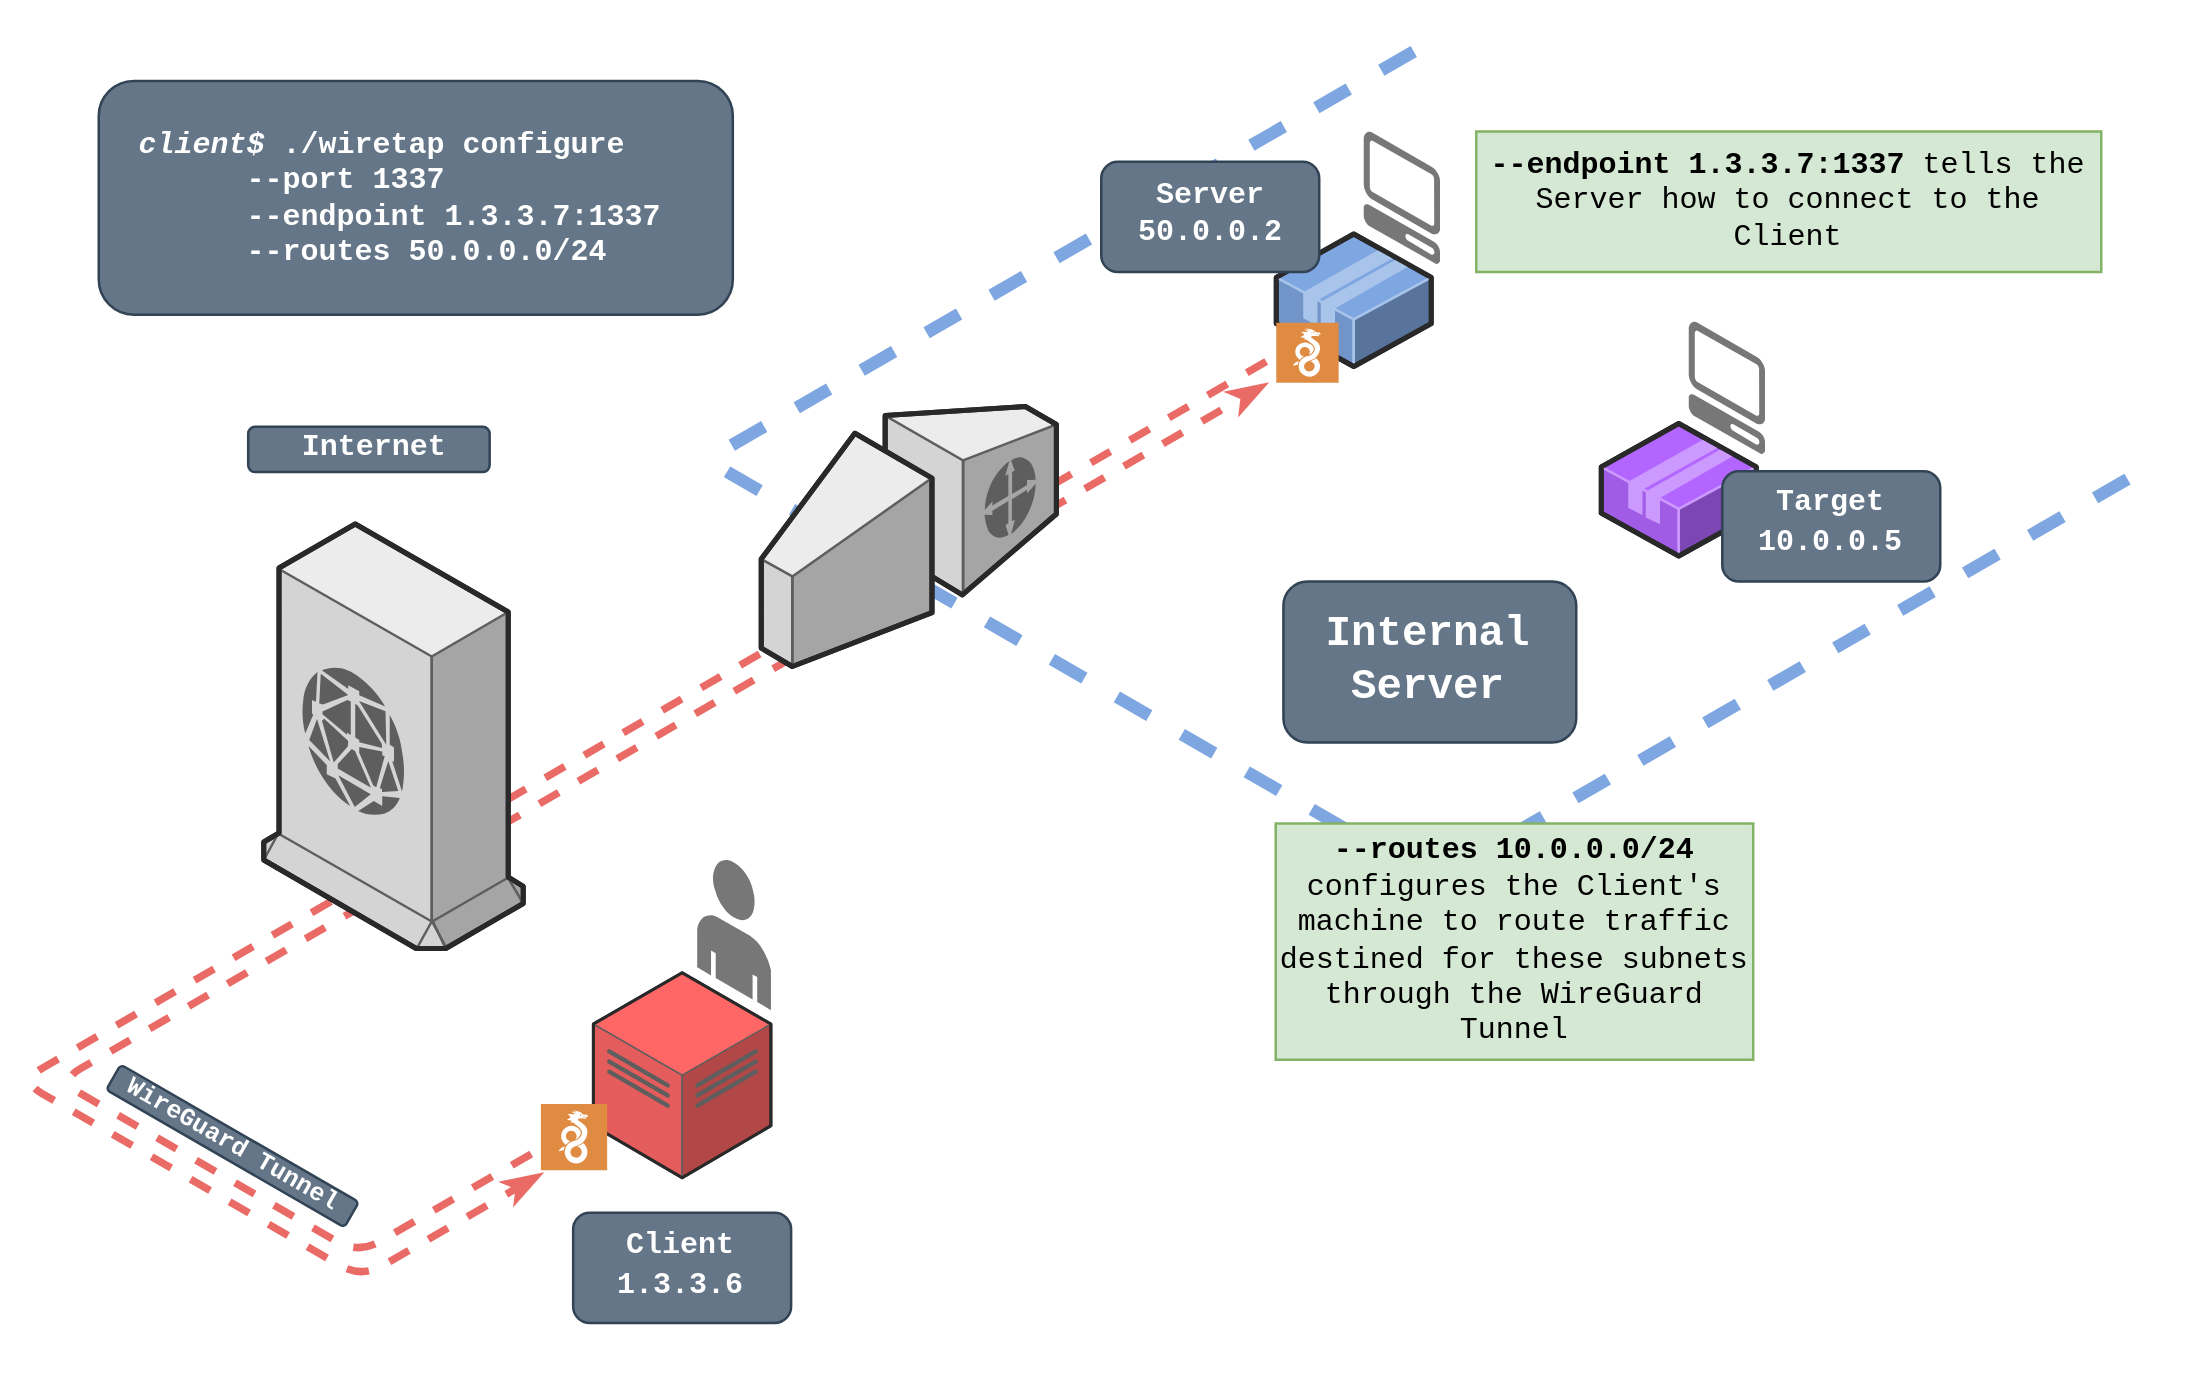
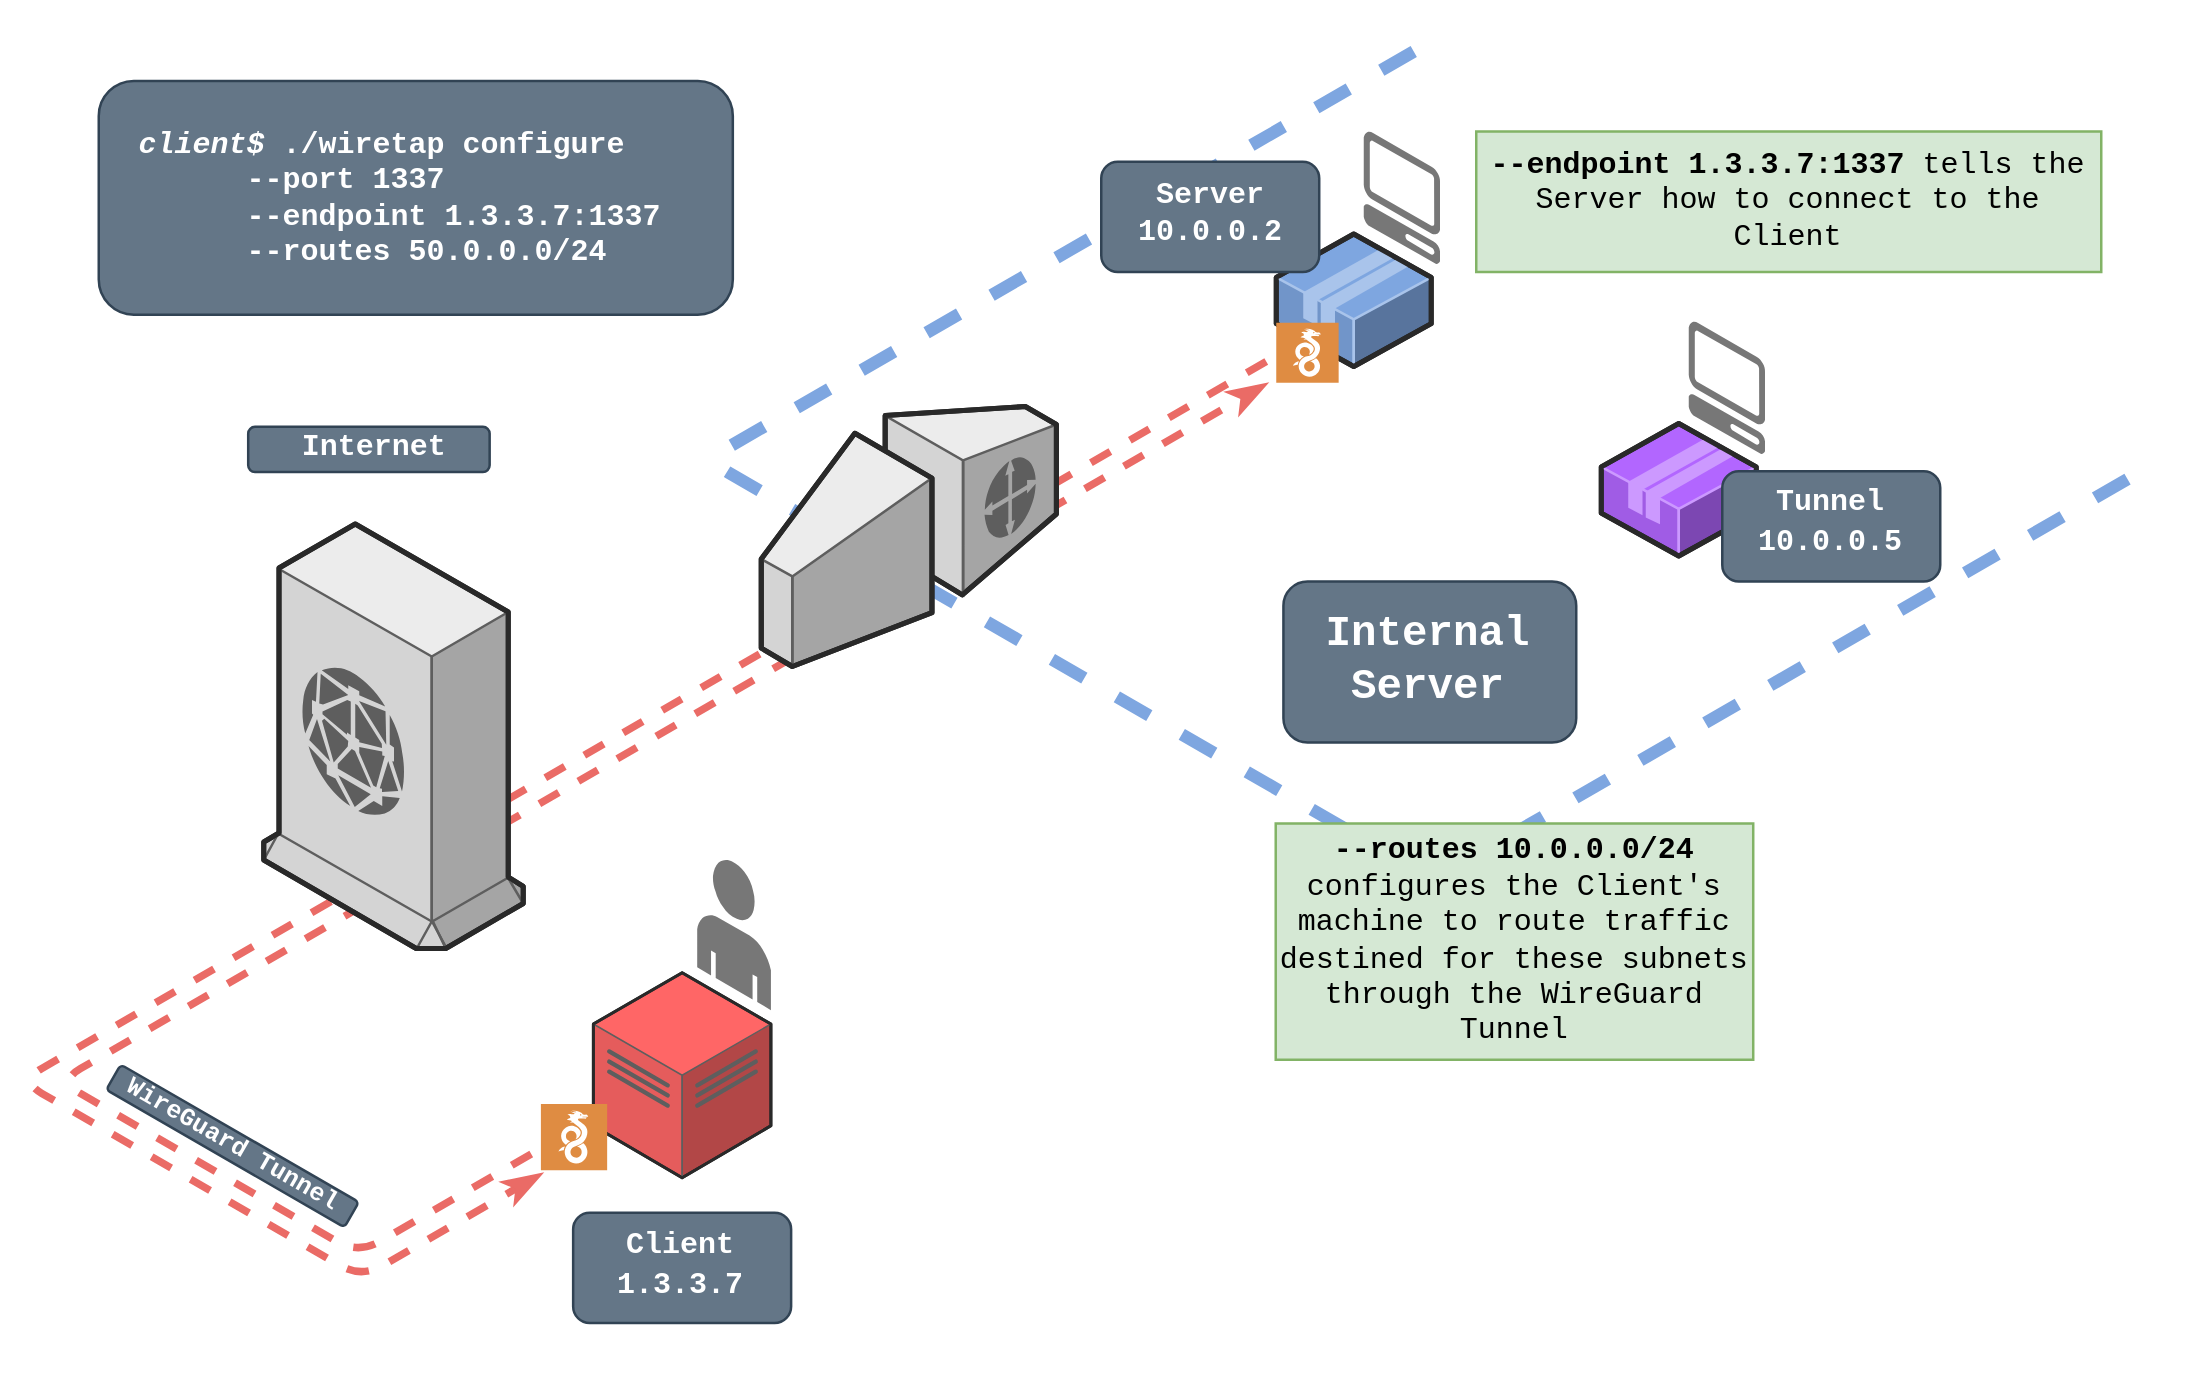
- <mxCell id="27" value="50.0.0.2" style="text;html=1;align=center;verticalAlign=middle;whiteSpace=wrap;rounded=0;fontFamily=Courier New;fontStyle=1;fontColor=#FFFFFF;" parent="24" vertex="1"><mxGeometry x="13.59" y="15.59" width="60" height="30" as="geometry" /></mxCell>
+ <mxCell id="27" value="10.0.0.2" style="text;html=1;align=center;verticalAlign=middle;whiteSpace=wrap;rounded=0;fontFamily=Courier New;fontStyle=1;fontColor=#FFFFFF;" parent="24" vertex="1"><mxGeometry x="13.59" y="15.59" width="60" height="30" as="geometry" /></mxCell>
- <mxCell id="22" value="Target" style="text;html=1;align=center;verticalAlign=middle;whiteSpace=wrap;rounded=0;fontFamily=Courier New;fontStyle=1;fontColor=#FFFFFF;" parent="20" vertex="1"><mxGeometry x="13.59" width="60" height="30" as="geometry" /></mxCell>
+ <mxCell id="22" value="Tunnel" style="text;html=1;align=center;verticalAlign=middle;whiteSpace=wrap;rounded=0;fontFamily=Courier New;fontStyle=1;fontColor=#FFFFFF;" parent="20" vertex="1"><mxGeometry x="13.59" width="60" height="30" as="geometry" /></mxCell>
- <mxCell id="31" value="1.3.3.6" style="text;html=1;align=center;verticalAlign=middle;whiteSpace=wrap;rounded=0;fontFamily=Courier New;fontStyle=1;fontColor=#FFFFFF;" parent="28" vertex="1"><mxGeometry x="13.59" y="15.59" width="60" height="30" as="geometry" /></mxCell>
+ <mxCell id="31" value="1.3.3.7" style="text;html=1;align=center;verticalAlign=middle;whiteSpace=wrap;rounded=0;fontFamily=Courier New;fontStyle=1;fontColor=#FFFFFF;" parent="28" vertex="1"><mxGeometry x="13.59" y="15.59" width="60" height="30" as="geometry" /></mxCell>
